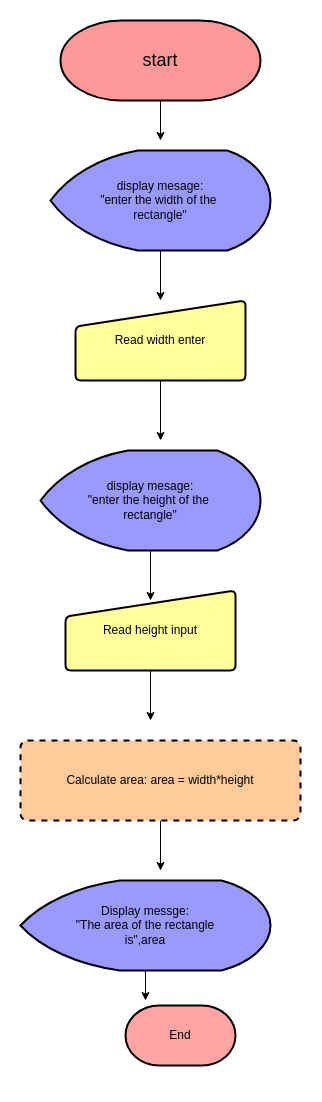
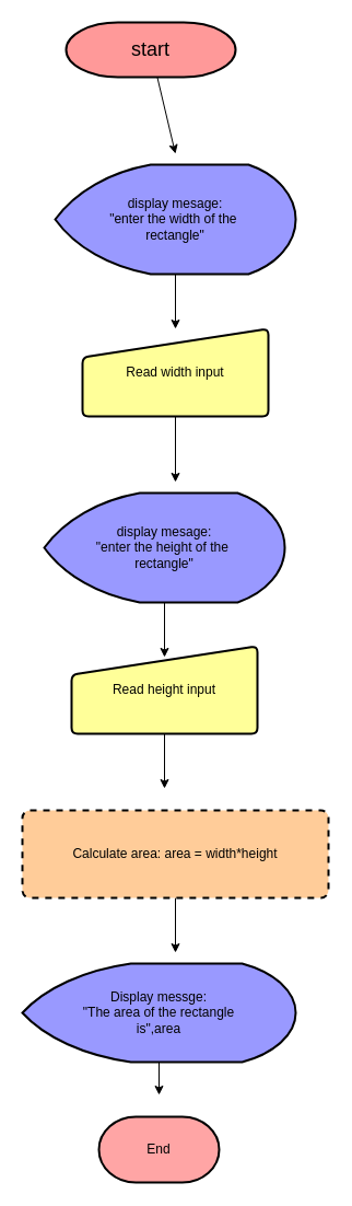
- <mxCell id="3" value="&lt;font style=&quot;font-size: 18px;&quot;&gt;start&lt;/font&gt;" style="strokeWidth=2;html=1;shape=mxgraph.flowchart.terminator;whiteSpace=wrap;fillColor=#FF9999;" vertex="1" parent="1"><mxGeometry x="60" y="20" width="200" height="80" as="geometry" /></mxCell>
+ <mxCell id="3" value="&lt;font style=&quot;font-size: 18px;&quot;&gt;start&lt;/font&gt;" style="strokeWidth=2;html=1;shape=mxgraph.flowchart.terminator;whiteSpace=wrap;fillColor=#FF9999;" vertex="1" parent="1"><mxGeometry x="60" y="20" width="155" height="50" as="geometry" /></mxCell>
- <mxCell id="7" value="Read width enter" style="html=1;strokeWidth=2;shape=manualInput;whiteSpace=wrap;rounded=1;size=26;arcSize=11;fillColor=#FFFF99;" vertex="1" parent="1"><mxGeometry x="75" y="300" width="170" height="80" as="geometry" /></mxCell>
+ <mxCell id="7" value="Read width input" style="html=1;strokeWidth=2;shape=manualInput;whiteSpace=wrap;rounded=1;size=26;arcSize=11;fillColor=#FFFF99;" vertex="1" parent="1"><mxGeometry x="75" y="300" width="170" height="80" as="geometry" /></mxCell>
- <mxCell id="12" value="End" style="strokeWidth=2;html=1;shape=mxgraph.flowchart.terminator;whiteSpace=wrap;fillColor=#FFA5A5;" vertex="1" parent="1"><mxGeometry x="125" y="1005" width="110" height="60" as="geometry" /></mxCell>
+ <mxCell id="12" value="End" style="strokeWidth=2;html=1;shape=mxgraph.flowchart.terminator;whiteSpace=wrap;fillColor=#FFA5A5;" vertex="1" parent="1"><mxGeometry x="90" y="1020" width="110" height="60" as="geometry" /></mxCell>
